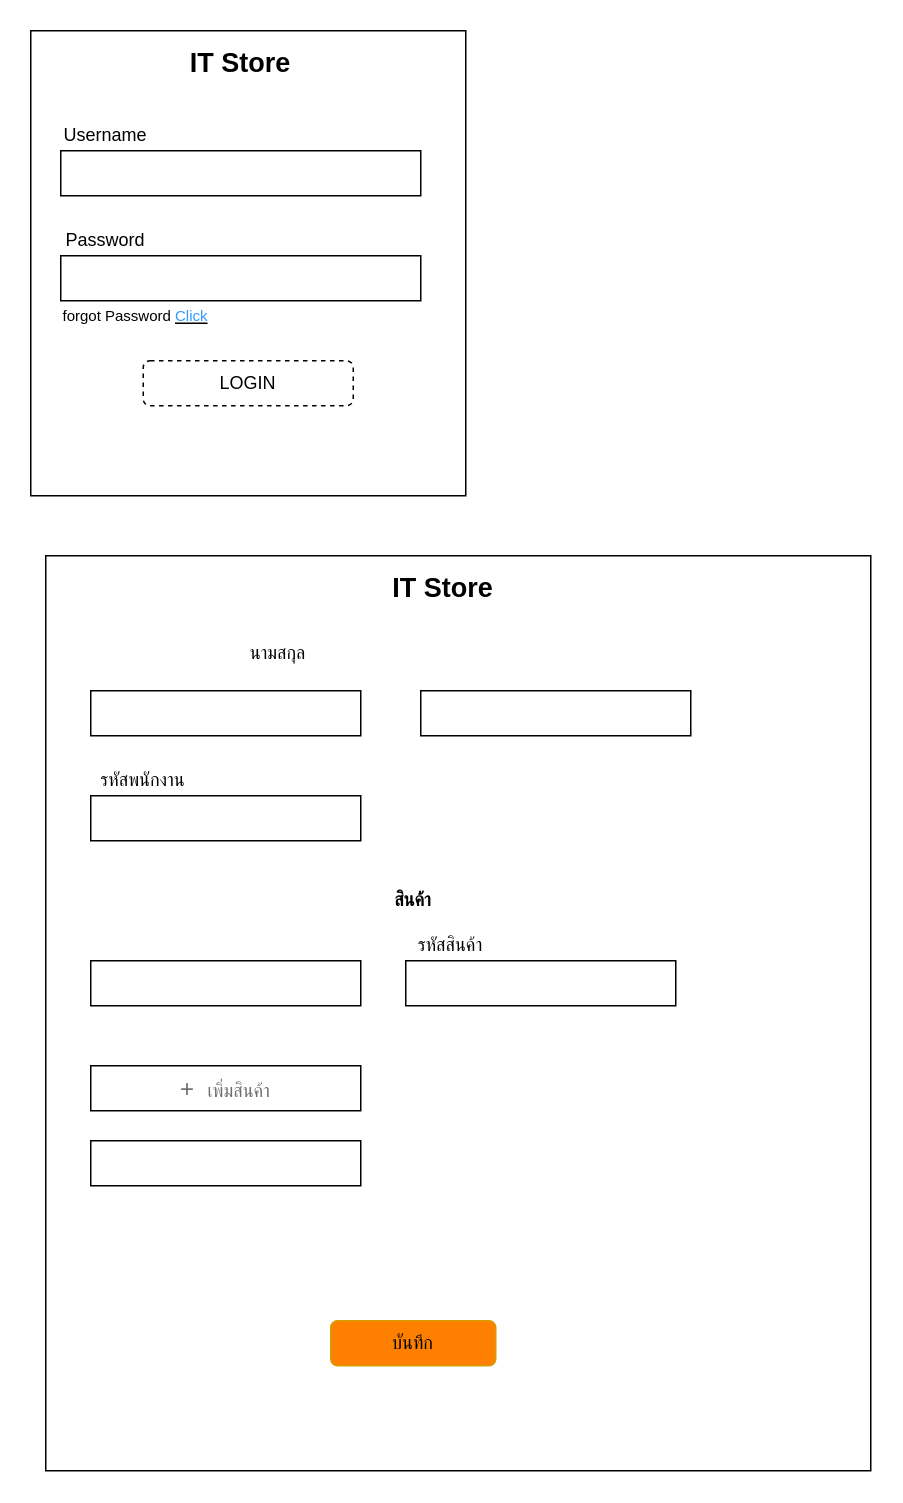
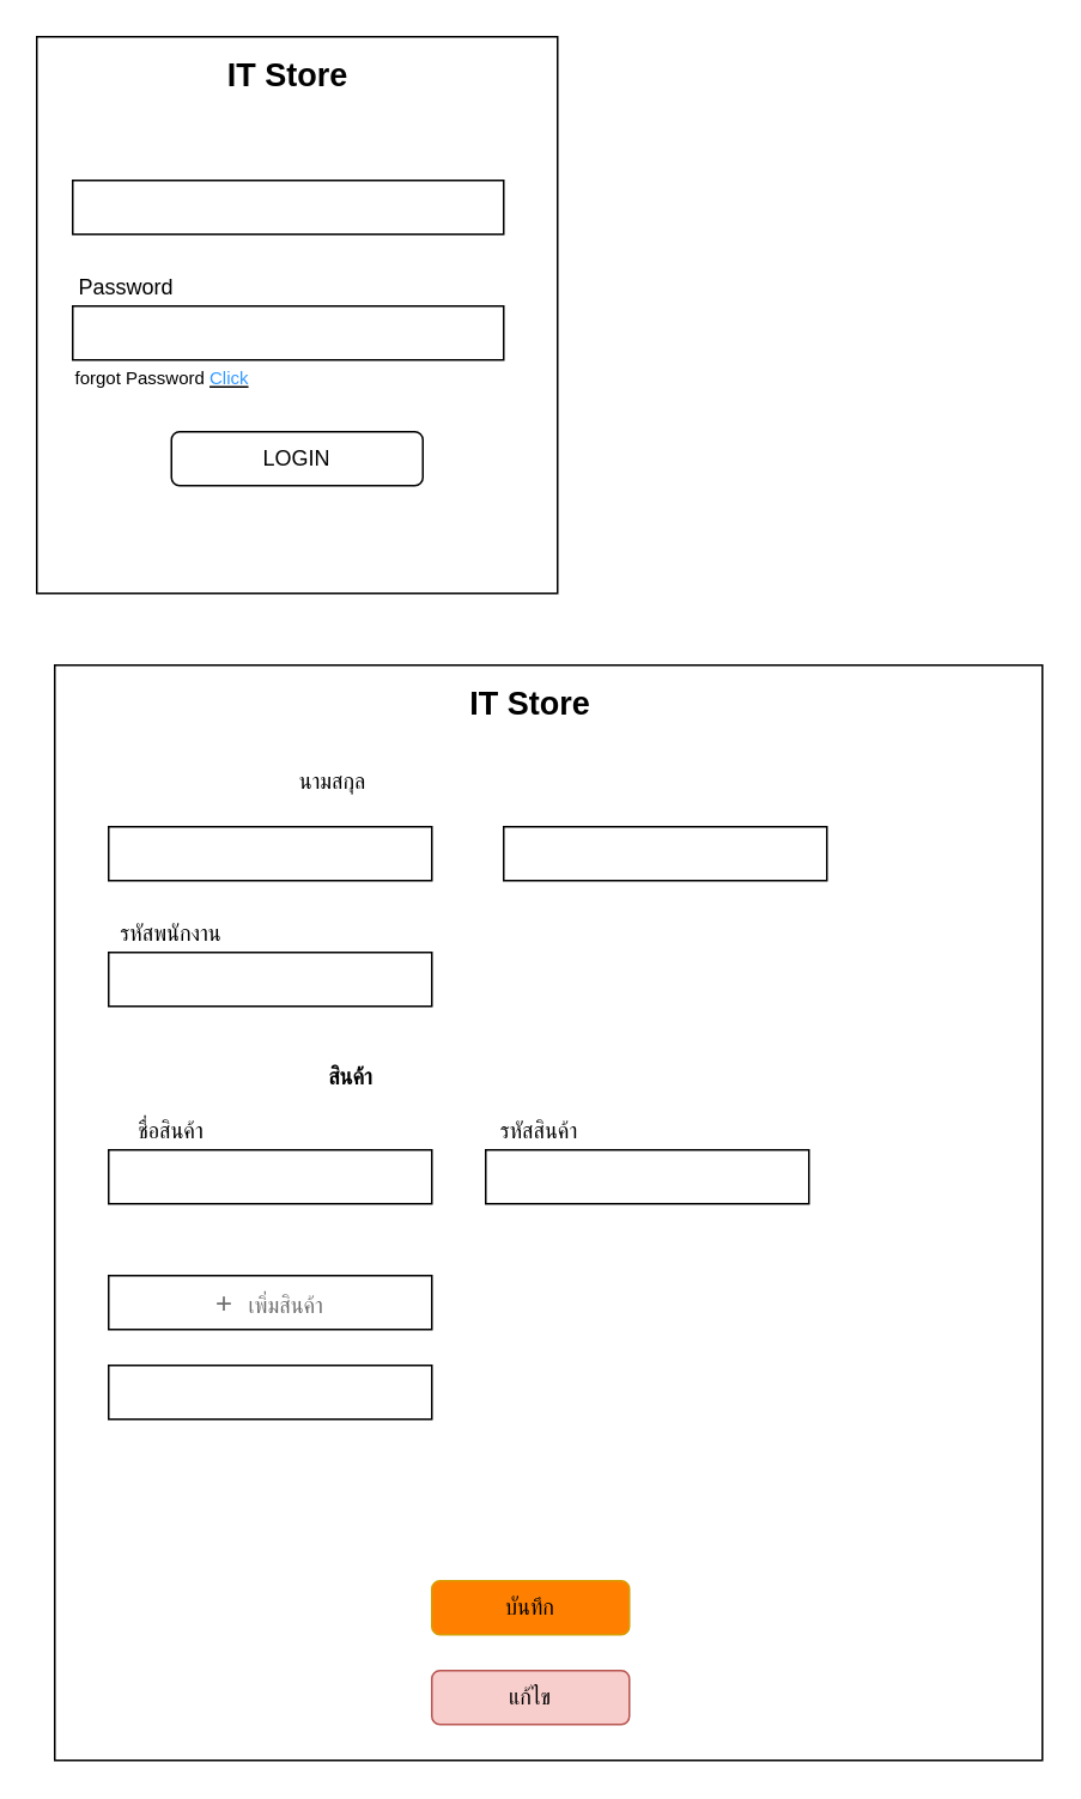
- <mxCell id="4" value="Username" style="text;html=1;strokeColor=none;fillColor=none;align=center;verticalAlign=middle;whiteSpace=wrap;rounded=0;" vertex="1" parent="1"><mxGeometry x="50" y="80" width="40" height="20" as="geometry" /></mxCell>
- <mxCell id="8" value="LOGIN" style="rounded=1;whiteSpace=wrap;html=1;dashed=1;" vertex="1" parent="1"><mxGeometry x="95" y="240" width="140" height="30" as="geometry" /></mxCell>
+ <mxCell id="8" value="LOGIN" style="rounded=1;whiteSpace=wrap;html=1;" vertex="1" parent="1"><mxGeometry x="95" y="240" width="140" height="30" as="geometry" /></mxCell>
- <mxCell id="23" value="&lt;b&gt;สินค้า&lt;/b&gt;" style="text;html=1;strokeColor=none;fillColor=none;align=center;verticalAlign=middle;whiteSpace=wrap;rounded=0;" vertex="1" parent="1"><mxGeometry x="255" y="590" width="40" height="20" as="geometry" /></mxCell>
+ <mxCell id="23" value="&lt;b&gt;สินค้า&lt;/b&gt;" style="text;html=1;strokeColor=none;fillColor=none;align=center;verticalAlign=middle;whiteSpace=wrap;rounded=0;" vertex="1" parent="1"><mxGeometry x="175" y="590" width="40" height="20" as="geometry" /></mxCell>
+ <mxCell id="22" value="ชื่อสินค้า" style="text;html=1;strokeColor=none;fillColor=none;align=center;verticalAlign=middle;whiteSpace=wrap;rounded=0;" vertex="1" parent="1"><mxGeometry x="70" y="620" width="50" height="20" as="geometry" /></mxCell>
- <mxCell id="18" value="บันทึก" style="rounded=1;whiteSpace=wrap;html=1;strokeColor=#d79b00;fillColor=#FF8000;" vertex="1" parent="1"><mxGeometry x="220" y="880" width="110" height="30" as="geometry" /></mxCell>
+ <mxCell id="18" value="บันทึก" style="rounded=1;whiteSpace=wrap;html=1;strokeColor=#d79b00;fillColor=#FF8000;" vertex="1" parent="1"><mxGeometry x="240" y="880" width="110" height="30" as="geometry" /></mxCell>
+ <mxCell id="19" value="แก้ไข" style="rounded=1;whiteSpace=wrap;html=1;fillColor=#f8cecc;strokeColor=#b85450;" vertex="1" parent="1"><mxGeometry x="240" y="930" width="110" height="30" as="geometry" /></mxCell>
